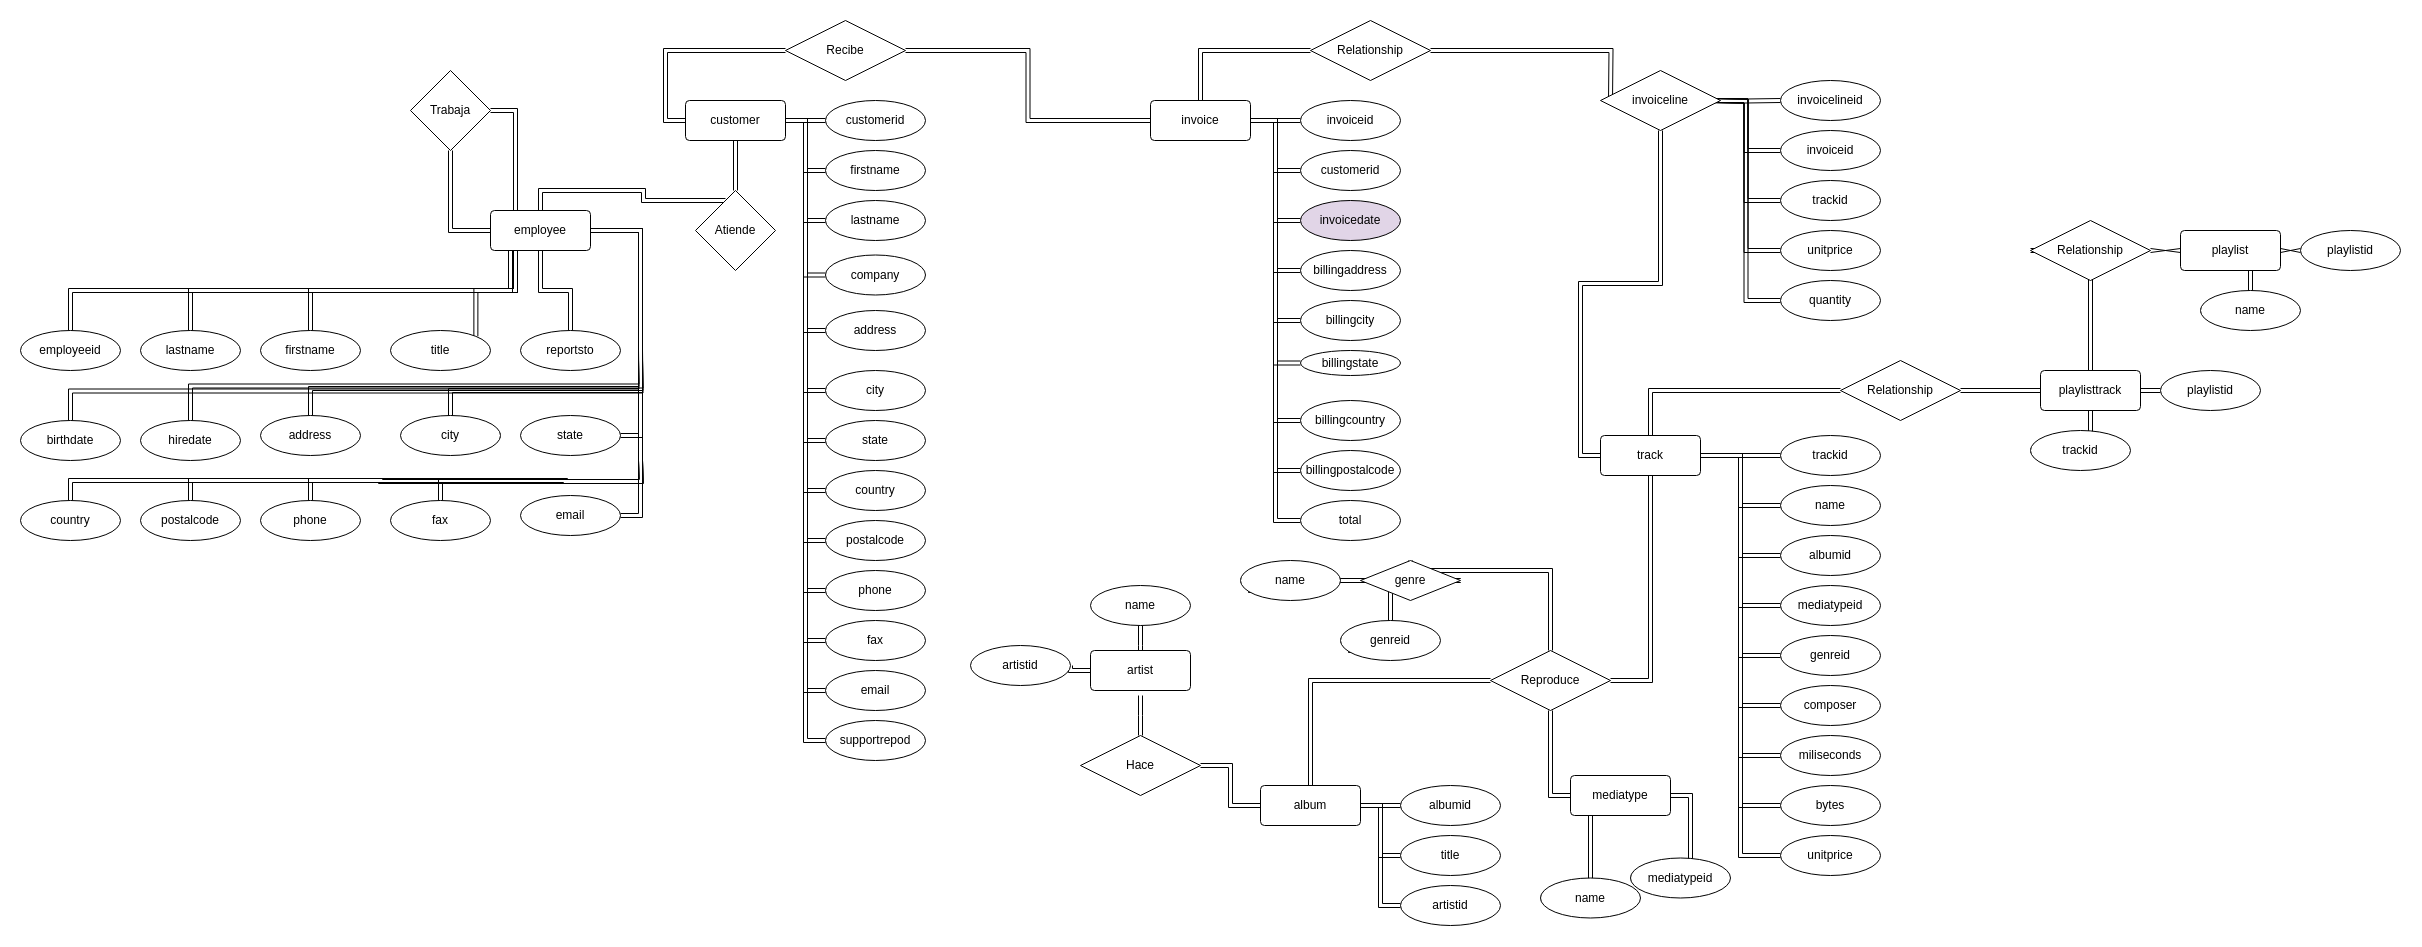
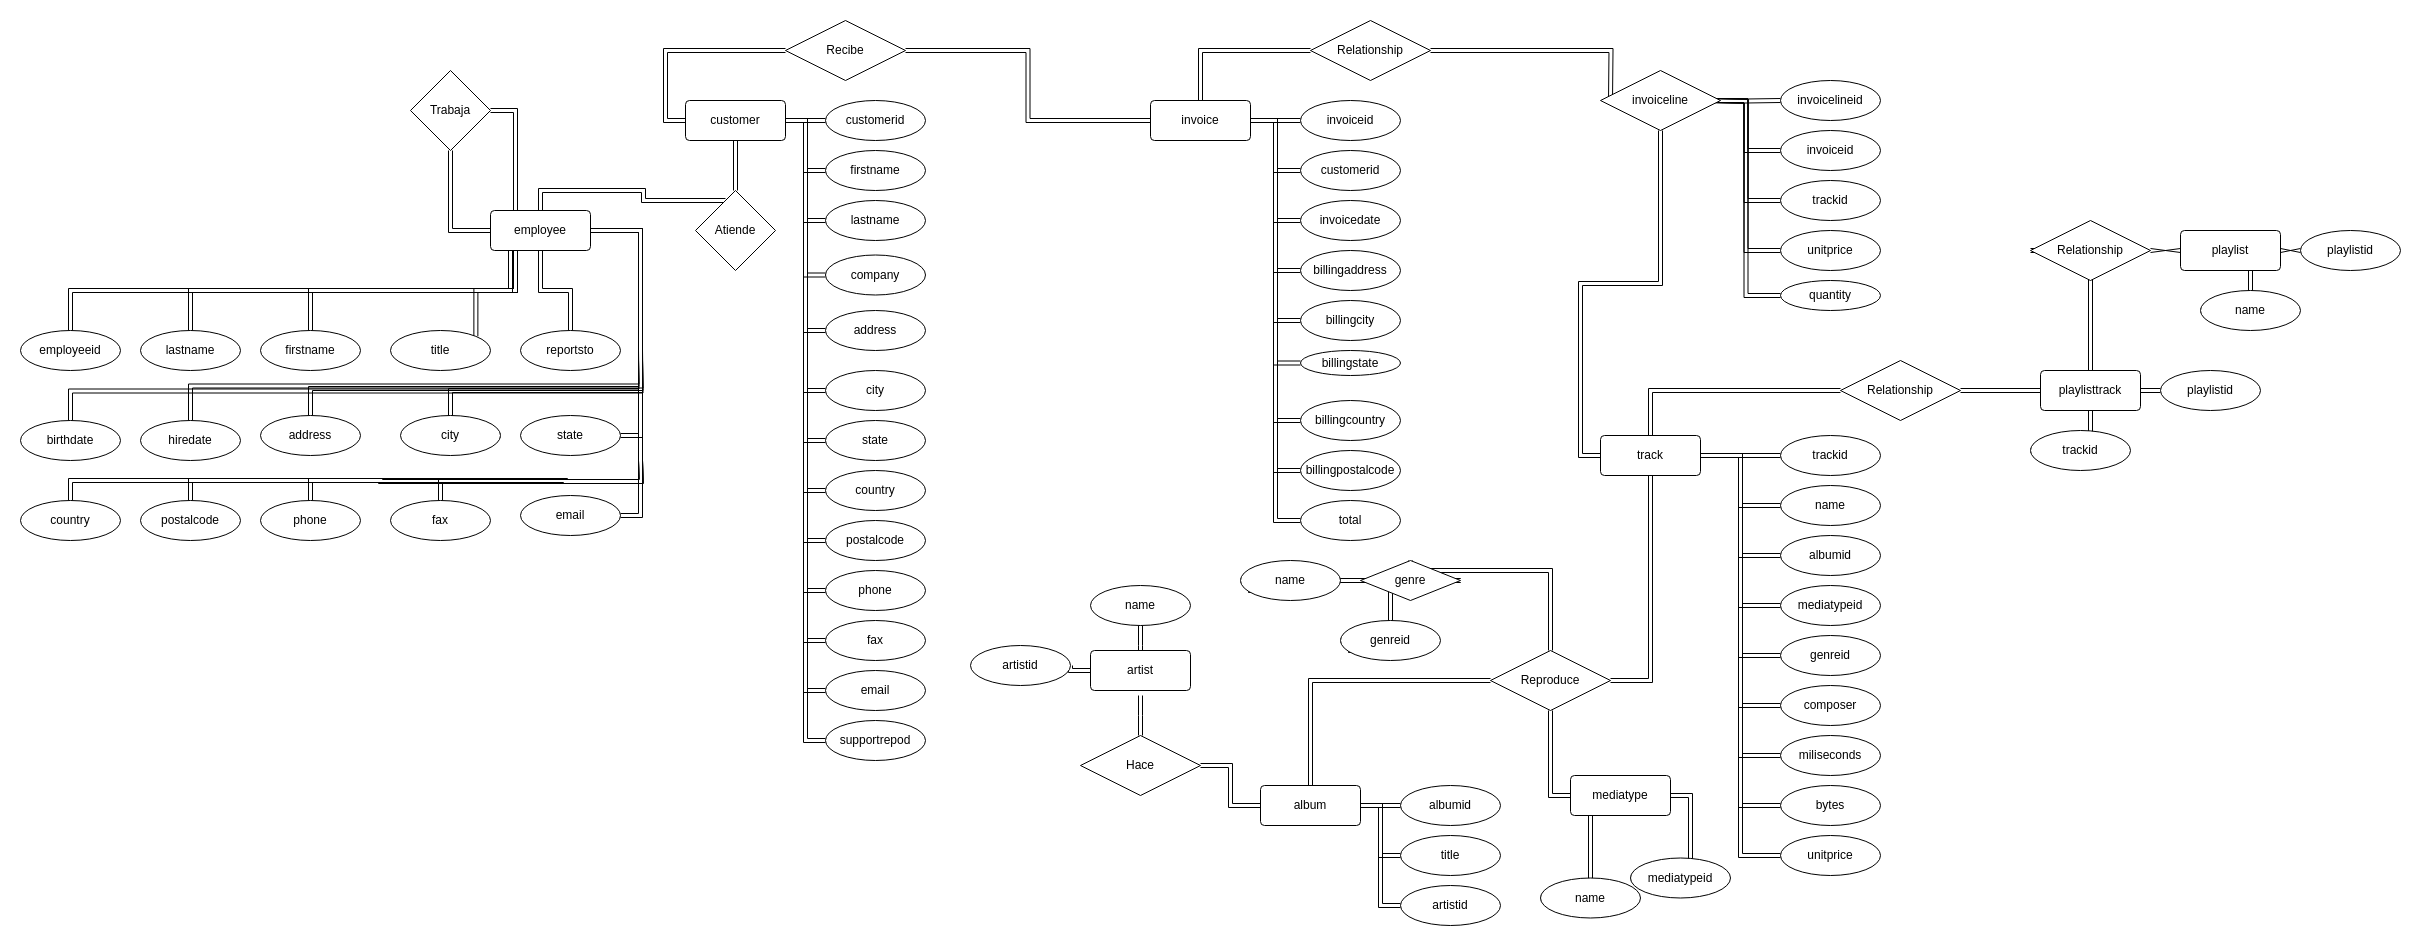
- <mxCell id="94" value="invoicedate" style="ellipse;whiteSpace=wrap;html=1;align=center;fillColor=#e1d5e7;" parent="1" vertex="1"><mxGeometry x="1300" y="200" width="100" height="40" as="geometry" /></mxCell>
+ <mxCell id="94" value="invoicedate" style="ellipse;whiteSpace=wrap;html=1;align=center;" parent="1" vertex="1"><mxGeometry x="1300" y="200" width="100" height="40" as="geometry" /></mxCell>
- <mxCell id="110" value="quantity" style="ellipse;whiteSpace=wrap;html=1;align=center;" parent="1" vertex="1"><mxGeometry x="1780" y="280" width="100" height="40" as="geometry" /></mxCell>
+ <mxCell id="110" value="quantity" style="ellipse;whiteSpace=wrap;html=1;align=center;" parent="1" vertex="1"><mxGeometry x="1780" y="280" width="100" height="30" as="geometry" /></mxCell>
